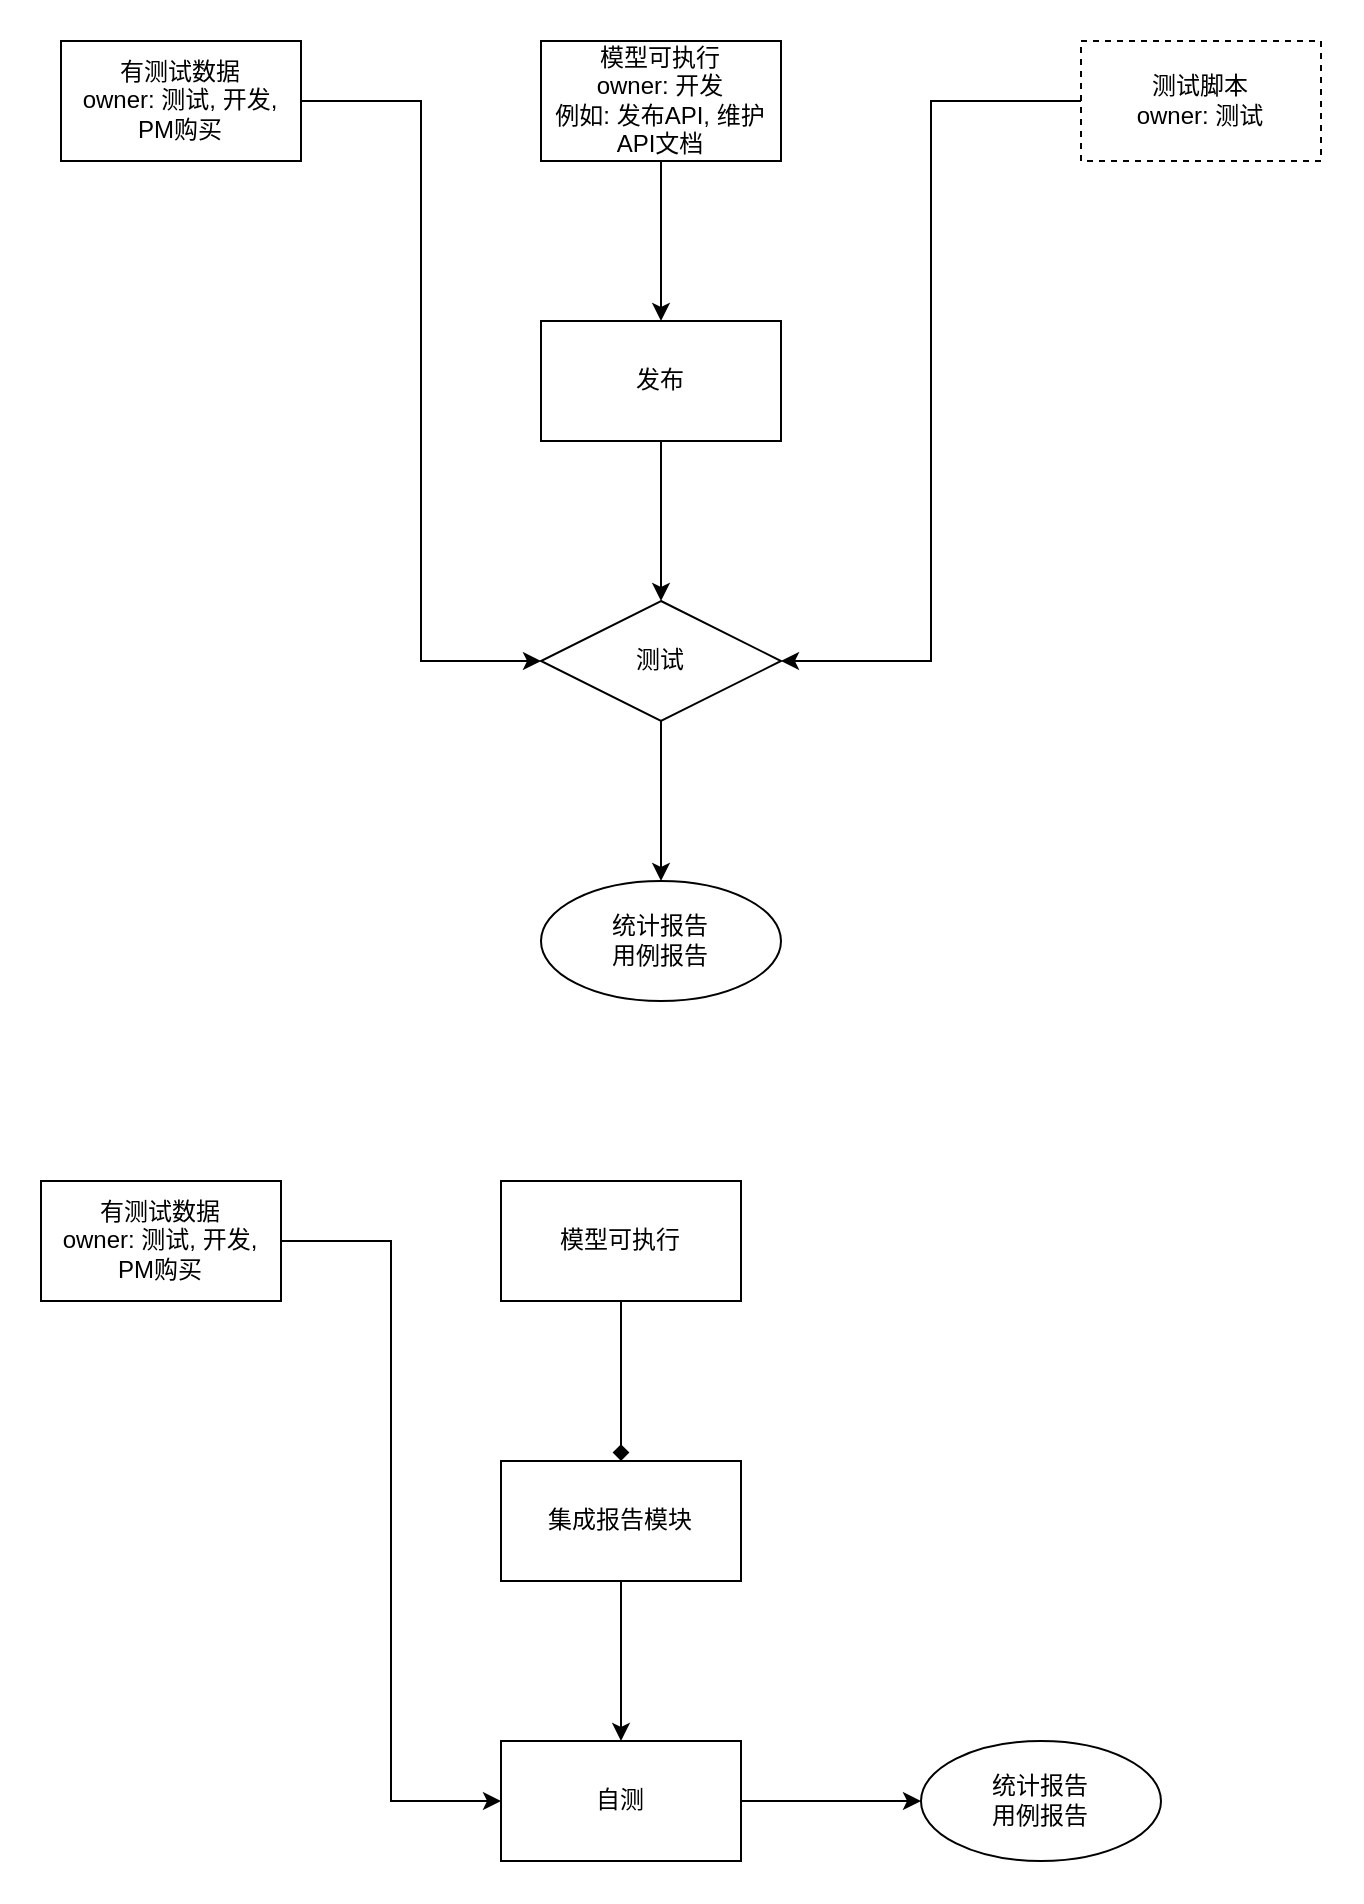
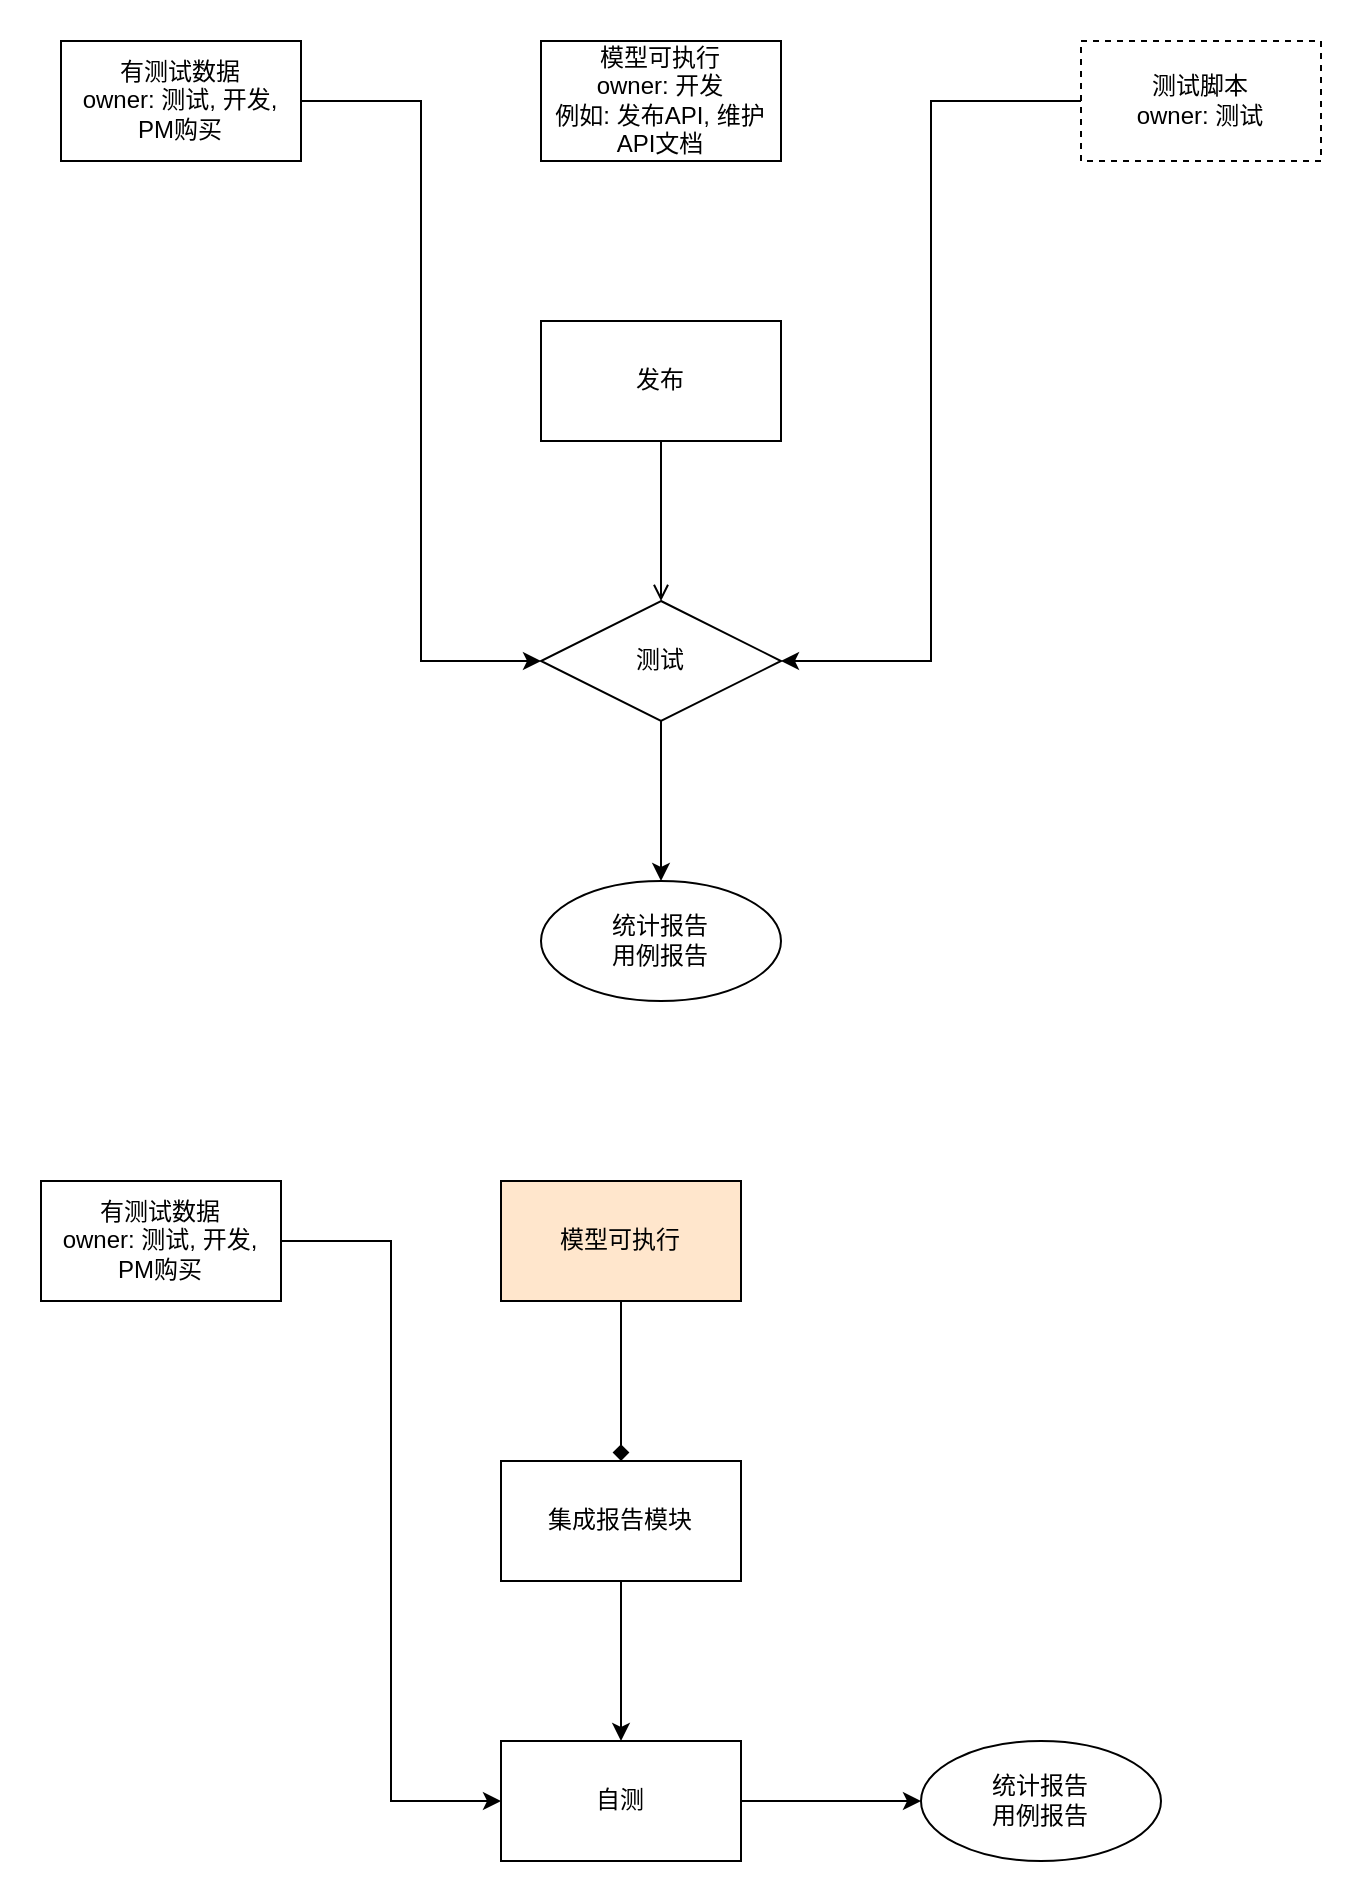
- <mxCell id="4" style="edgeStyle=orthogonalEdgeStyle;rounded=0;orthogonalLoop=1;jettySize=auto;html=1;entryX=0.5;entryY=0;entryDx=0;entryDy=0;" edge="1" parent="1" source="5" target="9"><mxGeometry relative="1" as="geometry" /></mxCell>
- <mxCell id="8" style="edgeStyle=orthogonalEdgeStyle;rounded=0;orthogonalLoop=1;jettySize=auto;html=1;" edge="1" parent="1" source="9" target="11"><mxGeometry relative="1" as="geometry"><mxPoint x="330" y="330" as="targetPoint" /></mxGeometry></mxCell>
+ <mxCell id="8" style="edgeStyle=orthogonalEdgeStyle;rounded=0;orthogonalLoop=1;jettySize=auto;html=1;endArrow=open;" edge="1" parent="1" source="9" target="11"><mxGeometry relative="1" as="geometry"><mxPoint x="330" y="330" as="targetPoint" /></mxGeometry></mxCell>
- <mxCell id="14" value="模型可执行" style="rounded=0;whiteSpace=wrap;html=1;" vertex="1" parent="1"><mxGeometry x="250" y="590" width="120" height="60" as="geometry" /></mxCell>
+ <mxCell id="14" value="模型可执行" style="rounded=0;whiteSpace=wrap;html=1;fillColor=#ffe6cc;" vertex="1" parent="1"><mxGeometry x="250" y="590" width="120" height="60" as="geometry" /></mxCell>
